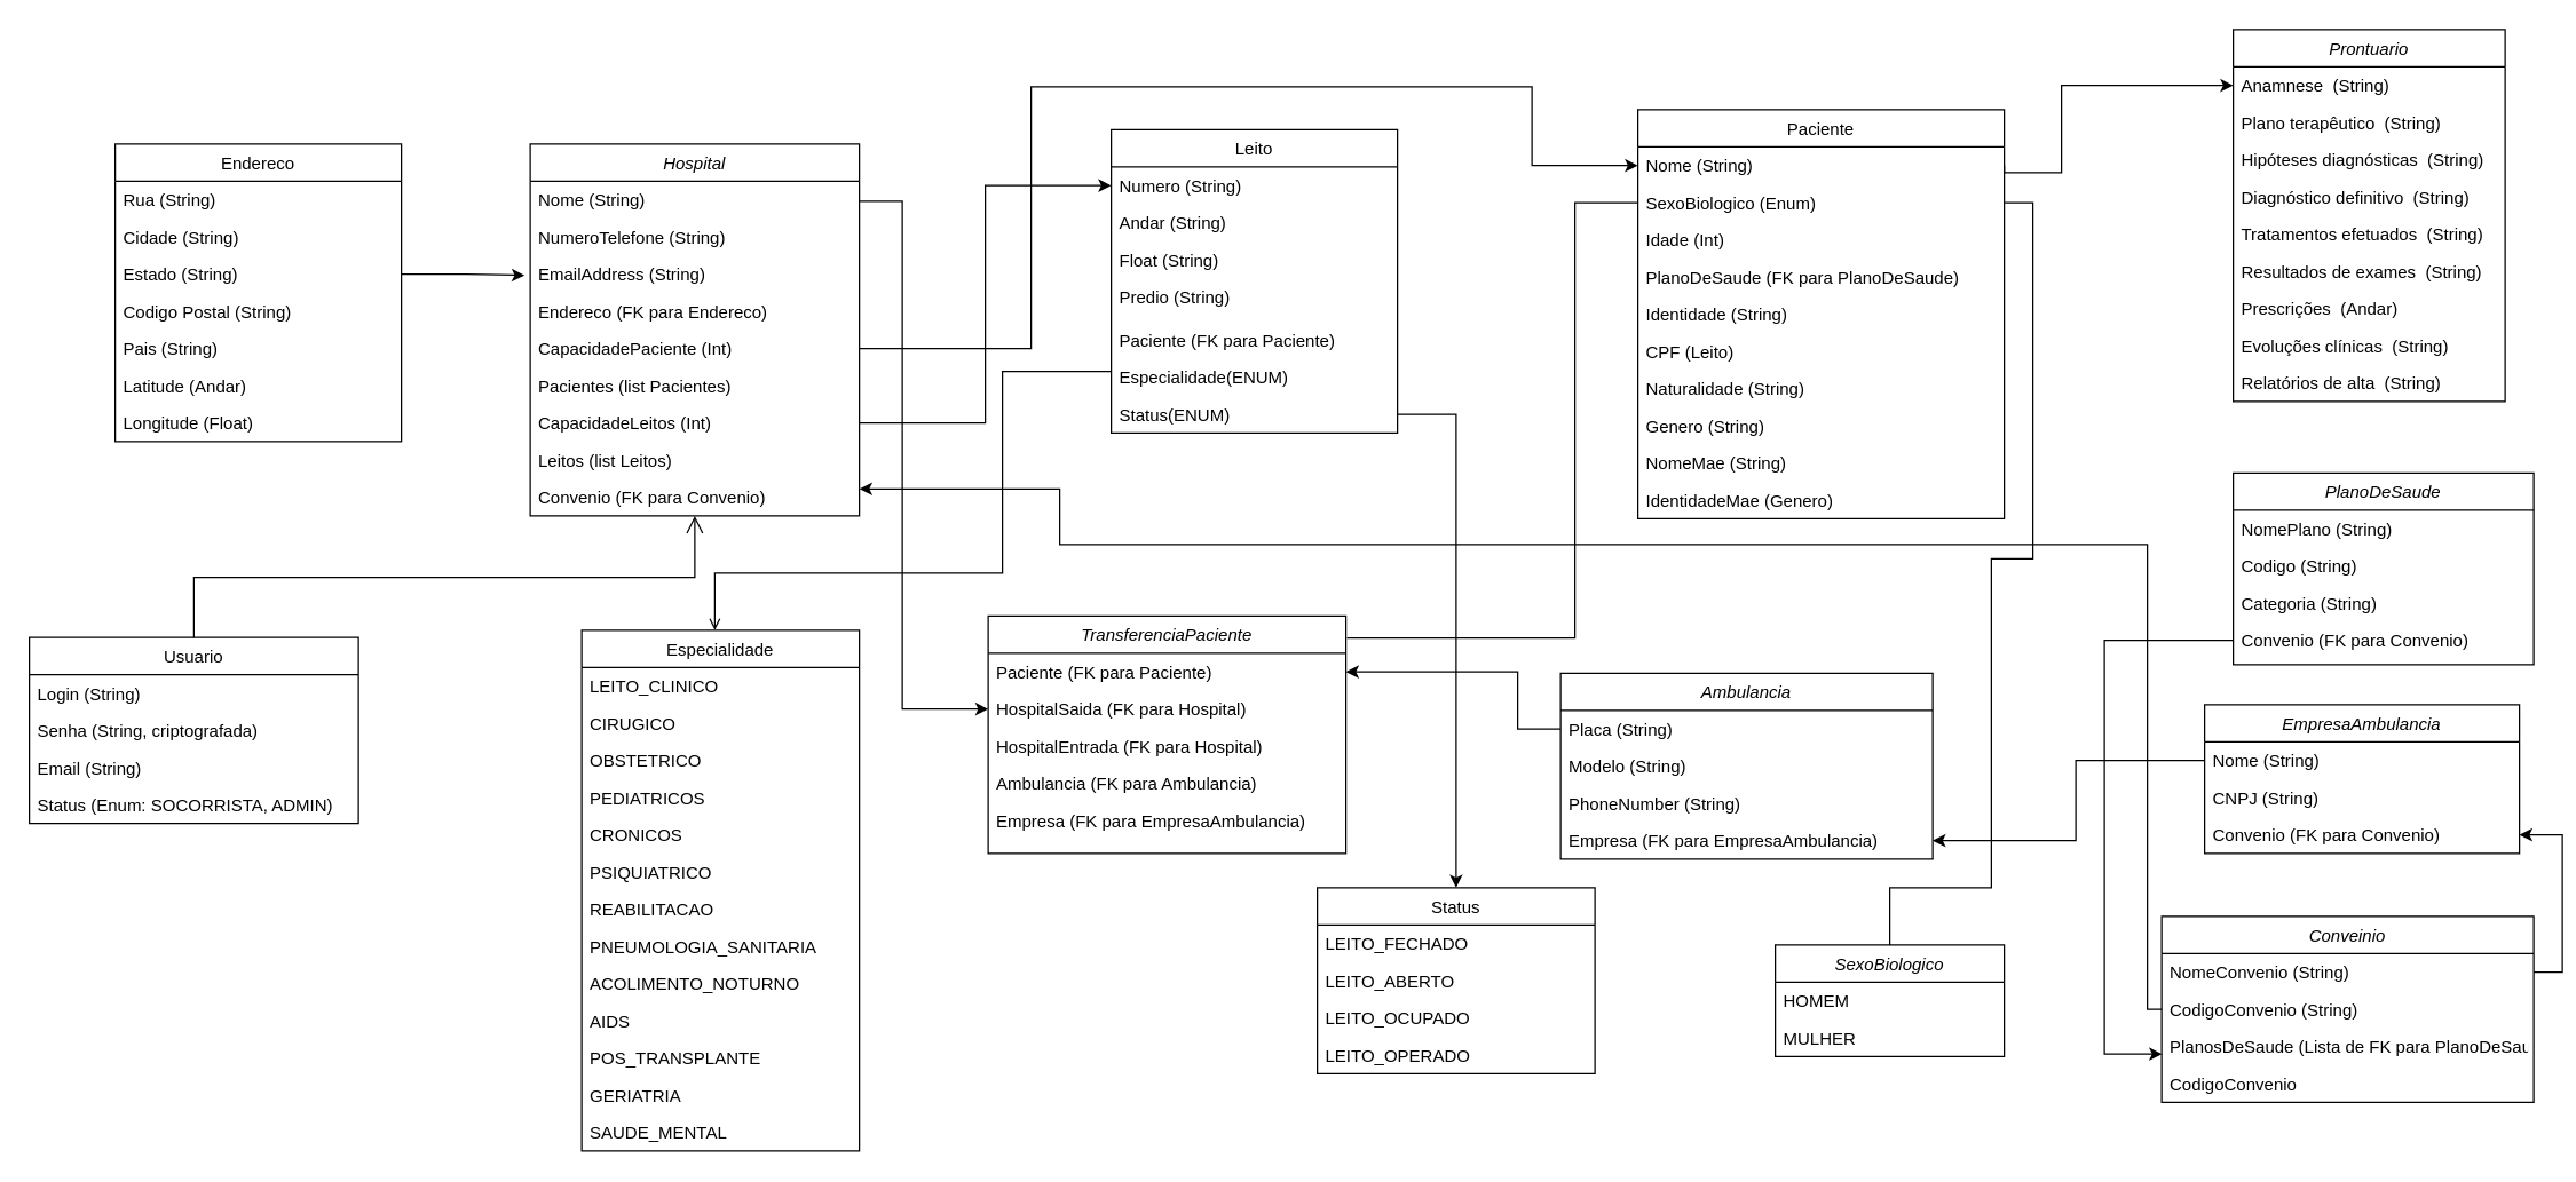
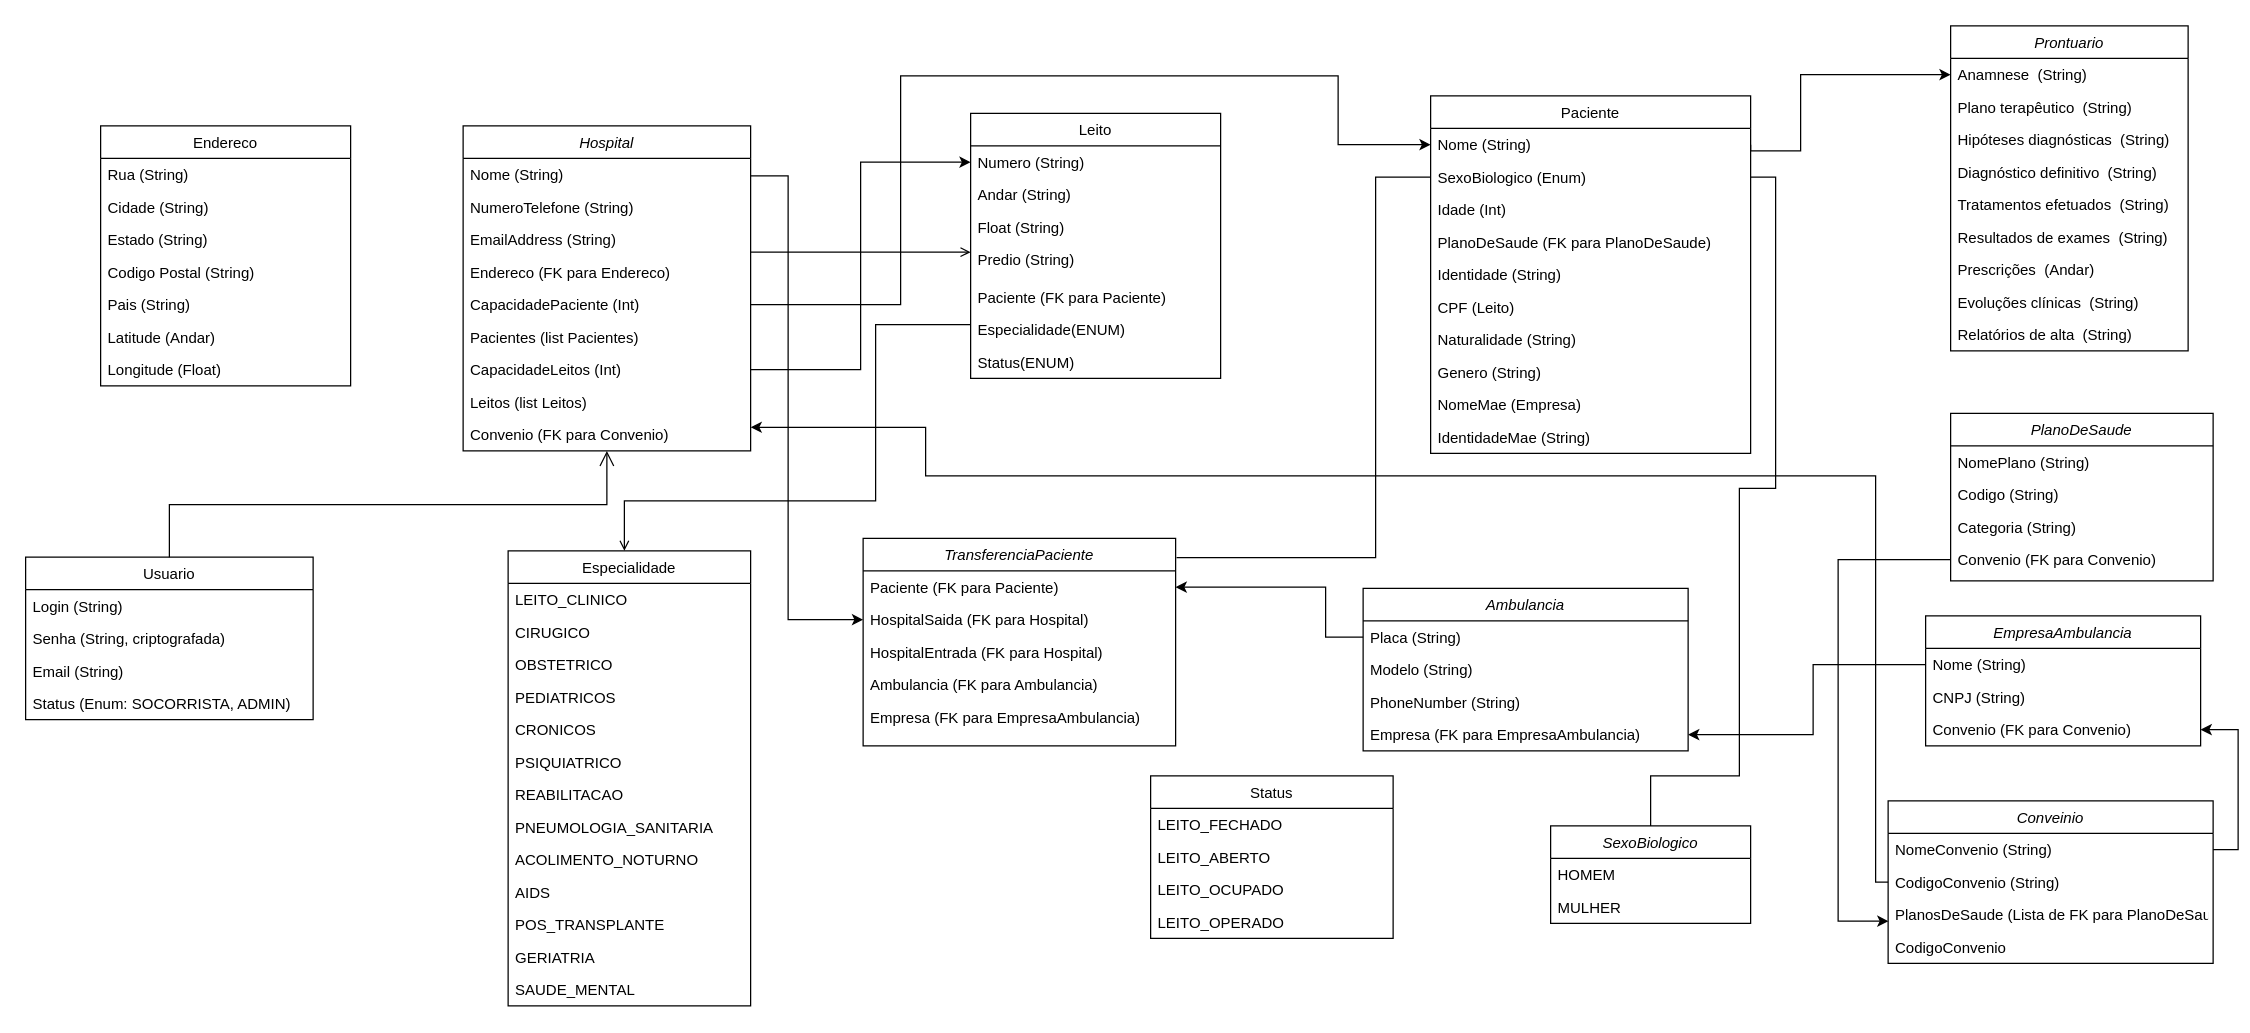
- <mxCell id="72" style="edgeStyle=orthogonalEdgeStyle;rounded=0;orthogonalLoop=1;jettySize=auto;html=1;entryX=-0.017;entryY=0.531;entryDx=0;entryDy=0;entryPerimeter=0;" edge="1" parent="1" source="67" target="5"><mxGeometry relative="1" as="geometry"><mxPoint x="426" y="200" as="targetPoint" /></mxGeometry></mxCell>
+ <mxCell id="26" value="" style="endArrow=open;shadow=0;strokeWidth=1;rounded=0;curved=0;endFill=1;edgeStyle=elbowEdgeStyle;elbow=vertical;" parent="1" source="2" target="18" edge="1"><mxGeometry x="0.5" y="41" relative="1" as="geometry"><mxPoint x="596" y="182" as="sourcePoint" /><mxPoint x="756" y="182" as="targetPoint" /><mxPoint x="-40" y="32" as="offset" /></mxGeometry></mxCell>
- <mxCell id="36" value="NomeMae (String)" style="text;align=left;verticalAlign=top;spacingLeft=4;spacingRight=4;overflow=hidden;rotatable=0;points=[[0,0.5],[1,0.5]];portConstraint=eastwest;rounded=0;shadow=0;html=0;" vertex="1" parent="27"><mxGeometry y="234" width="256" height="26" as="geometry" /></mxCell>
+ <mxCell id="36" value="NomeMae (Empresa)" style="text;align=left;verticalAlign=top;spacingLeft=4;spacingRight=4;overflow=hidden;rotatable=0;points=[[0,0.5],[1,0.5]];portConstraint=eastwest;rounded=0;shadow=0;html=0;" vertex="1" parent="27"><mxGeometry y="234" width="256" height="26" as="geometry" /></mxCell>
- <mxCell id="37" value="IdentidadeMae (Genero)" style="text;align=left;verticalAlign=top;spacingLeft=4;spacingRight=4;overflow=hidden;rotatable=0;points=[[0,0.5],[1,0.5]];portConstraint=eastwest;rounded=0;shadow=0;html=0;" vertex="1" parent="27"><mxGeometry y="260" width="256" height="26" as="geometry" /></mxCell>
+ <mxCell id="37" value="IdentidadeMae (String)" style="text;align=left;verticalAlign=top;spacingLeft=4;spacingRight=4;overflow=hidden;rotatable=0;points=[[0,0.5],[1,0.5]];portConstraint=eastwest;rounded=0;shadow=0;html=0;" vertex="1" parent="27"><mxGeometry y="260" width="256" height="26" as="geometry" /></mxCell>
- <mxCell id="99" style="edgeStyle=orthogonalEdgeStyle;rounded=0;orthogonalLoop=1;jettySize=auto;html=1;entryX=0.5;entryY=0;entryDx=0;entryDy=0;" edge="1" parent="1" source="25" target="94"><mxGeometry relative="1" as="geometry" /></mxCell>
